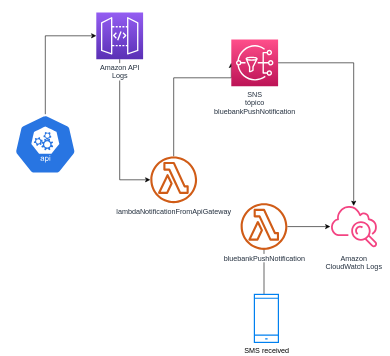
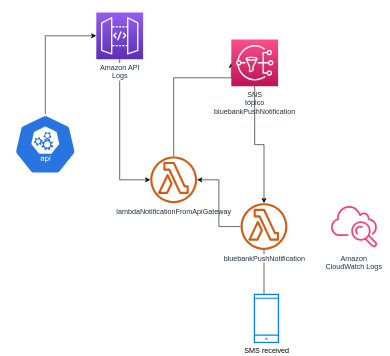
- <mxCell id="7" style="edgeStyle=orthogonalEdgeStyle;rounded=0;orthogonalLoop=1;jettySize=auto;html=1;" edge="1" parent="1" source="8" target="6"><mxGeometry relative="1" as="geometry" /></mxCell>
+ <mxCell id="7" style="edgeStyle=orthogonalEdgeStyle;rounded=0;orthogonalLoop=1;jettySize=auto;html=1;" edge="1" parent="1" source="8" target="11"><mxGeometry relative="1" as="geometry" /></mxCell>
- <mxCell id="9" style="edgeStyle=orthogonalEdgeStyle;rounded=0;orthogonalLoop=1;jettySize=auto;html=1;" edge="1" parent="1" source="11" target="6"><mxGeometry relative="1" as="geometry" /></mxCell>
+ <mxCell id="9" style="edgeStyle=orthogonalEdgeStyle;rounded=0;orthogonalLoop=1;jettySize=auto;html=1;" edge="1" parent="1" source="11" target="5"><mxGeometry relative="1" as="geometry" /></mxCell>
